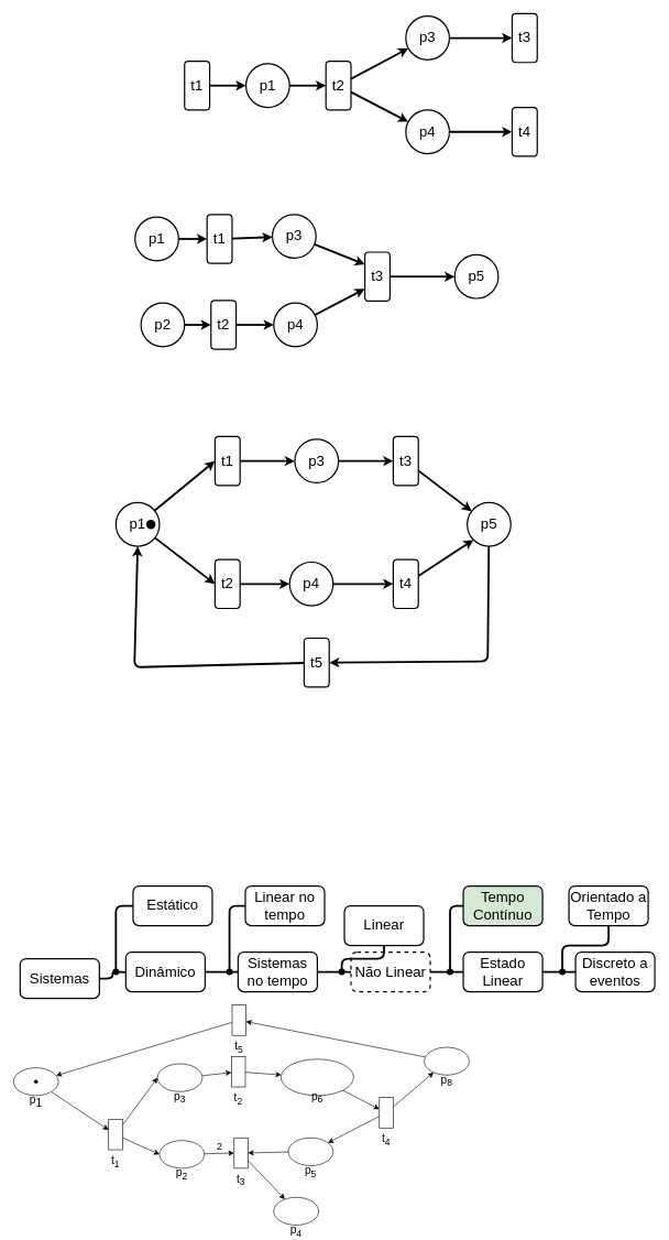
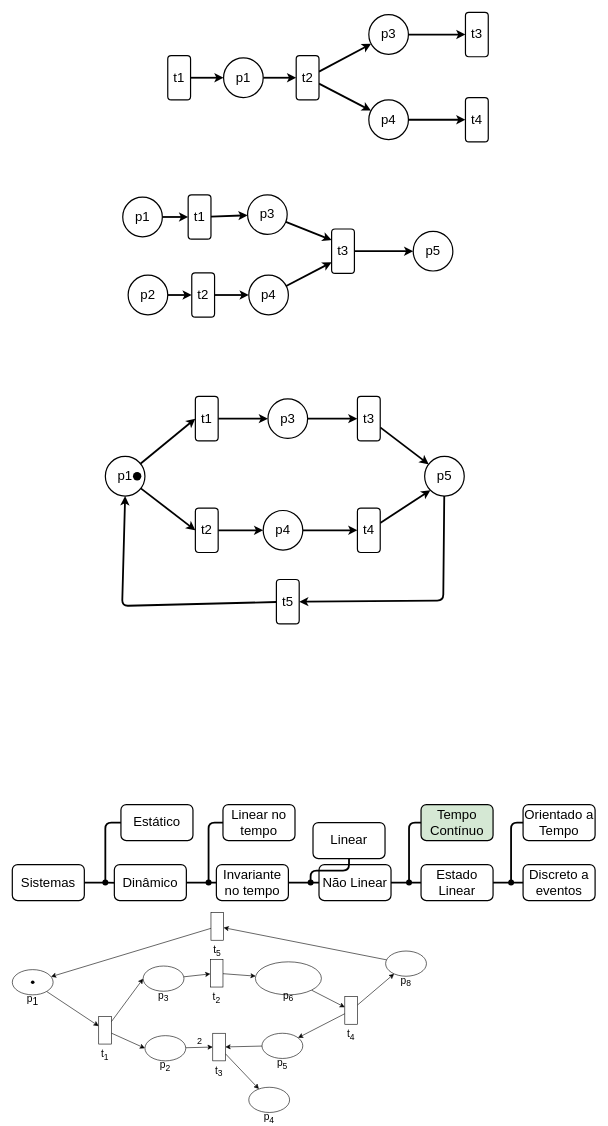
- <mxCell id="65" value="&lt;span style=&quot;font-size: 22px;&quot;&gt;Orientado a Tempo&lt;/span&gt;" style="rounded=1;whiteSpace=wrap;html=1;strokeWidth=2;" parent="1" vertex="1"><mxGeometry x="861" y="1340" width="120" height="60" as="geometry" /></mxCell>
+ <mxCell id="65" value="&lt;span style=&quot;font-size: 22px;&quot;&gt;Orientado a Tempo&lt;/span&gt;" style="rounded=1;whiteSpace=wrap;html=1;strokeWidth=2;" parent="1" vertex="1"><mxGeometry x="871" y="1340" width="120" height="60" as="geometry" /></mxCell>
- <mxCell id="56" value="&lt;span style=&quot;font-size: 22px;&quot;&gt;Sistemas no tempo&lt;/span&gt;" style="rounded=1;whiteSpace=wrap;html=1;strokeWidth=2;" parent="1" vertex="1"><mxGeometry x="360" y="1440" width="120" height="60" as="geometry" /></mxCell>
+ <mxCell id="56" value="&lt;span style=&quot;font-size: 22px;&quot;&gt;Invariante no tempo&lt;/span&gt;" style="rounded=1;whiteSpace=wrap;html=1;strokeWidth=2;" parent="1" vertex="1"><mxGeometry x="360" y="1440" width="120" height="60" as="geometry" /></mxCell>
- <mxCell id="58" value="&lt;span style=&quot;font-size: 22px;&quot;&gt;Não Linear&lt;/span&gt;" style="rounded=1;whiteSpace=wrap;html=1;strokeWidth=2;dashed=1;" parent="1" vertex="1"><mxGeometry x="531" y="1440" width="120" height="60" as="geometry" /></mxCell>
+ <mxCell id="58" value="&lt;span style=&quot;font-size: 22px;&quot;&gt;Não Linear&lt;/span&gt;" style="rounded=1;whiteSpace=wrap;html=1;strokeWidth=2;" parent="1" vertex="1"><mxGeometry x="531" y="1440" width="120" height="60" as="geometry" /></mxCell>
- <mxCell id="51" value="&lt;font style=&quot;font-size: 22px;&quot;&gt;Sistemas&lt;/font&gt;" style="rounded=1;whiteSpace=wrap;html=1;strokeWidth=2;" parent="1" vertex="1"><mxGeometry x="30" y="1450" width="120" height="60" as="geometry" /></mxCell>
+ <mxCell id="51" value="&lt;font style=&quot;font-size: 22px;&quot;&gt;Sistemas&lt;/font&gt;" style="rounded=1;whiteSpace=wrap;html=1;strokeWidth=2;" parent="1" vertex="1"><mxGeometry x="20" y="1440" width="120" height="60" as="geometry" /></mxCell>
